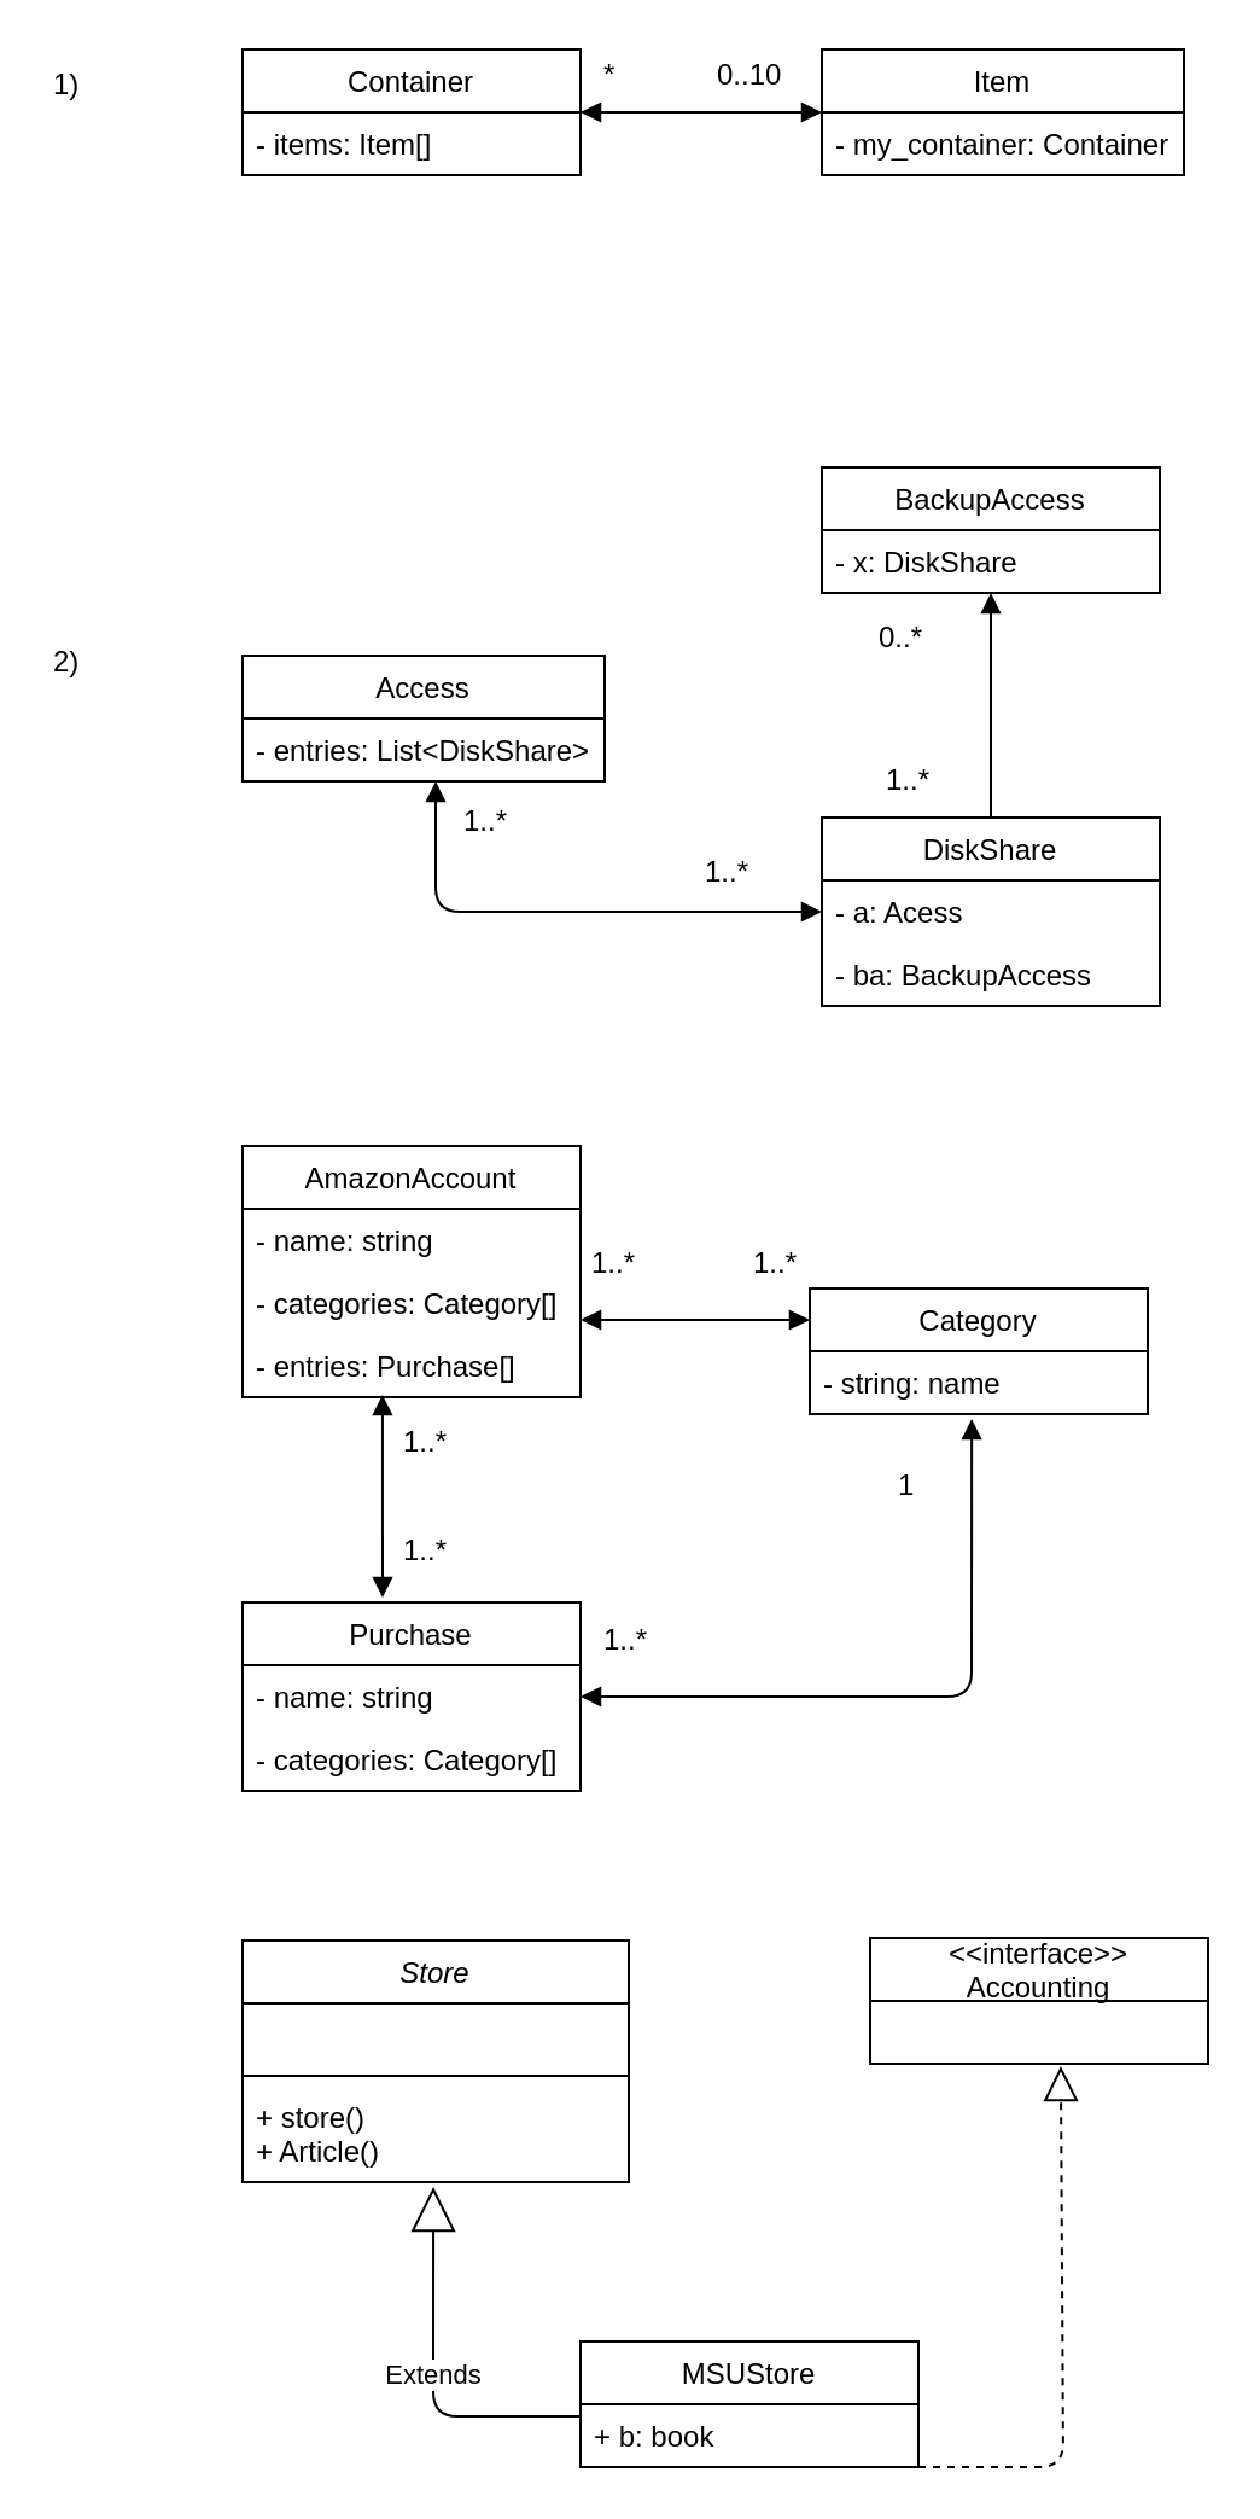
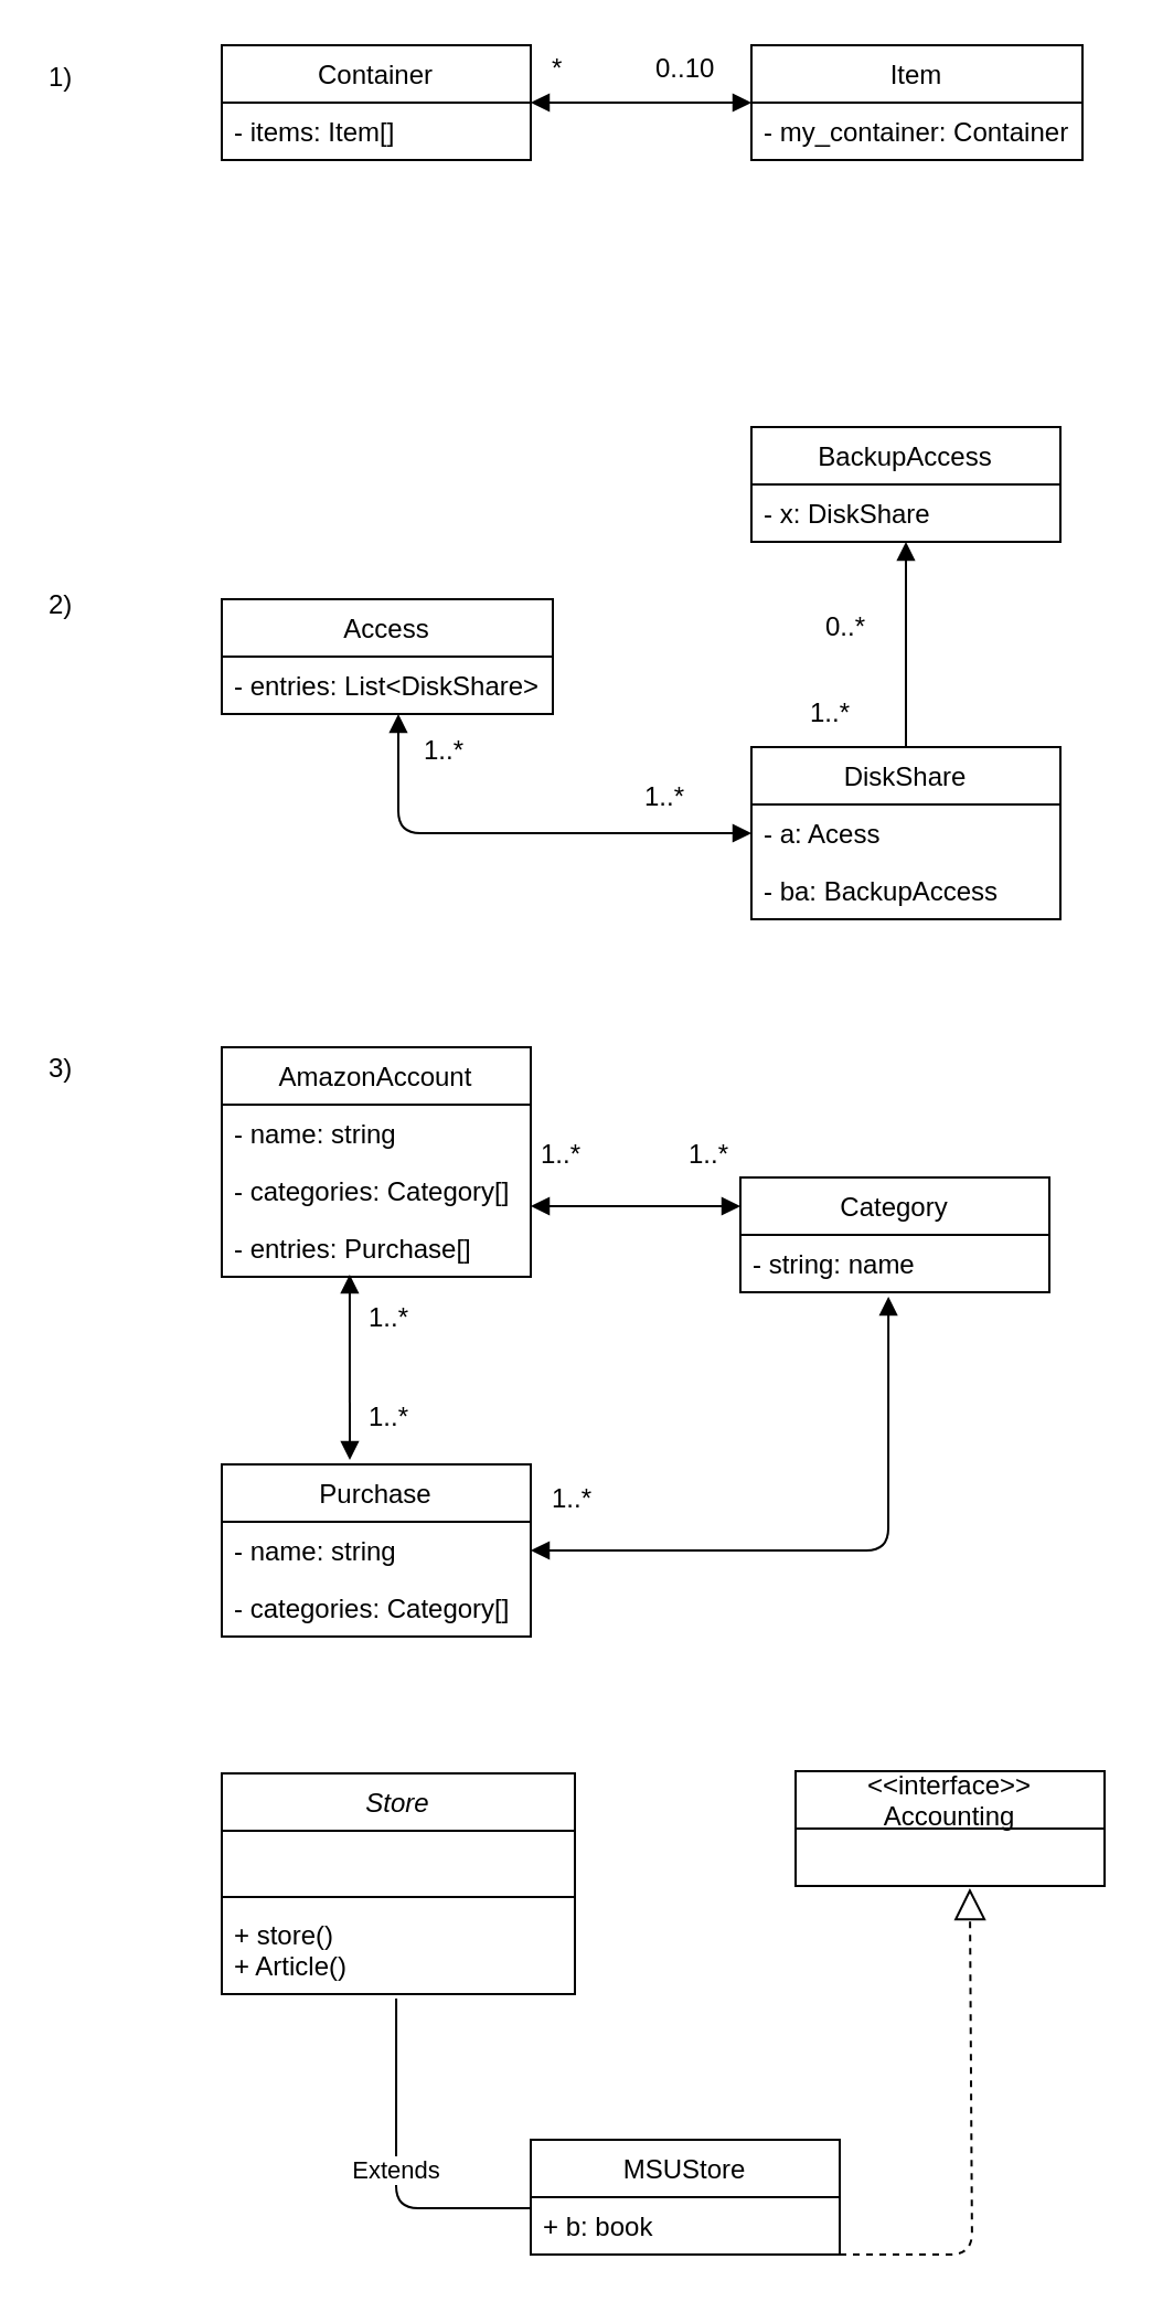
- <mxCell id="35" value="0..*" style="text;html=1;resizable=0;points=[];autosize=1;align=left;verticalAlign=top;spacingTop=-4;" vertex="1" parent="1"><mxGeometry x="362" y="254" width="30" height="20" as="geometry" /></mxCell>
+ <mxCell id="35" value="0..*" style="text;html=1;resizable=0;points=[];autosize=1;align=left;verticalAlign=top;spacingTop=-4;" vertex="1" parent="1"><mxGeometry x="372" y="274" width="30" height="20" as="geometry" /></mxCell>
+ <mxCell id="24" value="3)" style="text;html=1;resizable=0;points=[];autosize=1;align=left;verticalAlign=top;spacingTop=-4;" vertex="1" parent="1"><mxGeometry x="20" y="474" width="30" height="20" as="geometry" /></mxCell>
- <mxCell id="46" value="1" style="text;html=1;resizable=0;points=[];autosize=1;align=left;verticalAlign=top;spacingTop=-4;" vertex="1" parent="1"><mxGeometry x="370" y="605" width="20" height="20" as="geometry" /></mxCell>
- <mxCell id="51" value="Extends" style="endArrow=block;endSize=16;endFill=0;html=1;entryX=0.494;entryY=1.05;entryDx=0;entryDy=0;entryPerimeter=0;exitX=0;exitY=0.192;exitDx=0;exitDy=0;exitPerimeter=0;" edge="1" parent="1" source="28" target="50"><mxGeometry width="160" relative="1" as="geometry"><mxPoint x="50" y="983" as="sourcePoint" /><mxPoint x="210" y="983" as="targetPoint" /><Array as="points"><mxPoint x="179" y="1000" /></Array></mxGeometry></mxCell>
+ <mxCell id="51" value="Extends" style="endArrow=none;endSize=16;endFill=0;html=1;entryX=0.494;entryY=1.05;entryDx=0;entryDy=0;entryPerimeter=0;exitX=0;exitY=0.192;exitDx=0;exitDy=0;exitPerimeter=0;" edge="1" parent="1" source="28" target="50"><mxGeometry width="160" relative="1" as="geometry"><mxPoint x="50" y="983" as="sourcePoint" /><mxPoint x="210" y="983" as="targetPoint" /><Array as="points"><mxPoint x="179" y="1000" /></Array></mxGeometry></mxCell>
